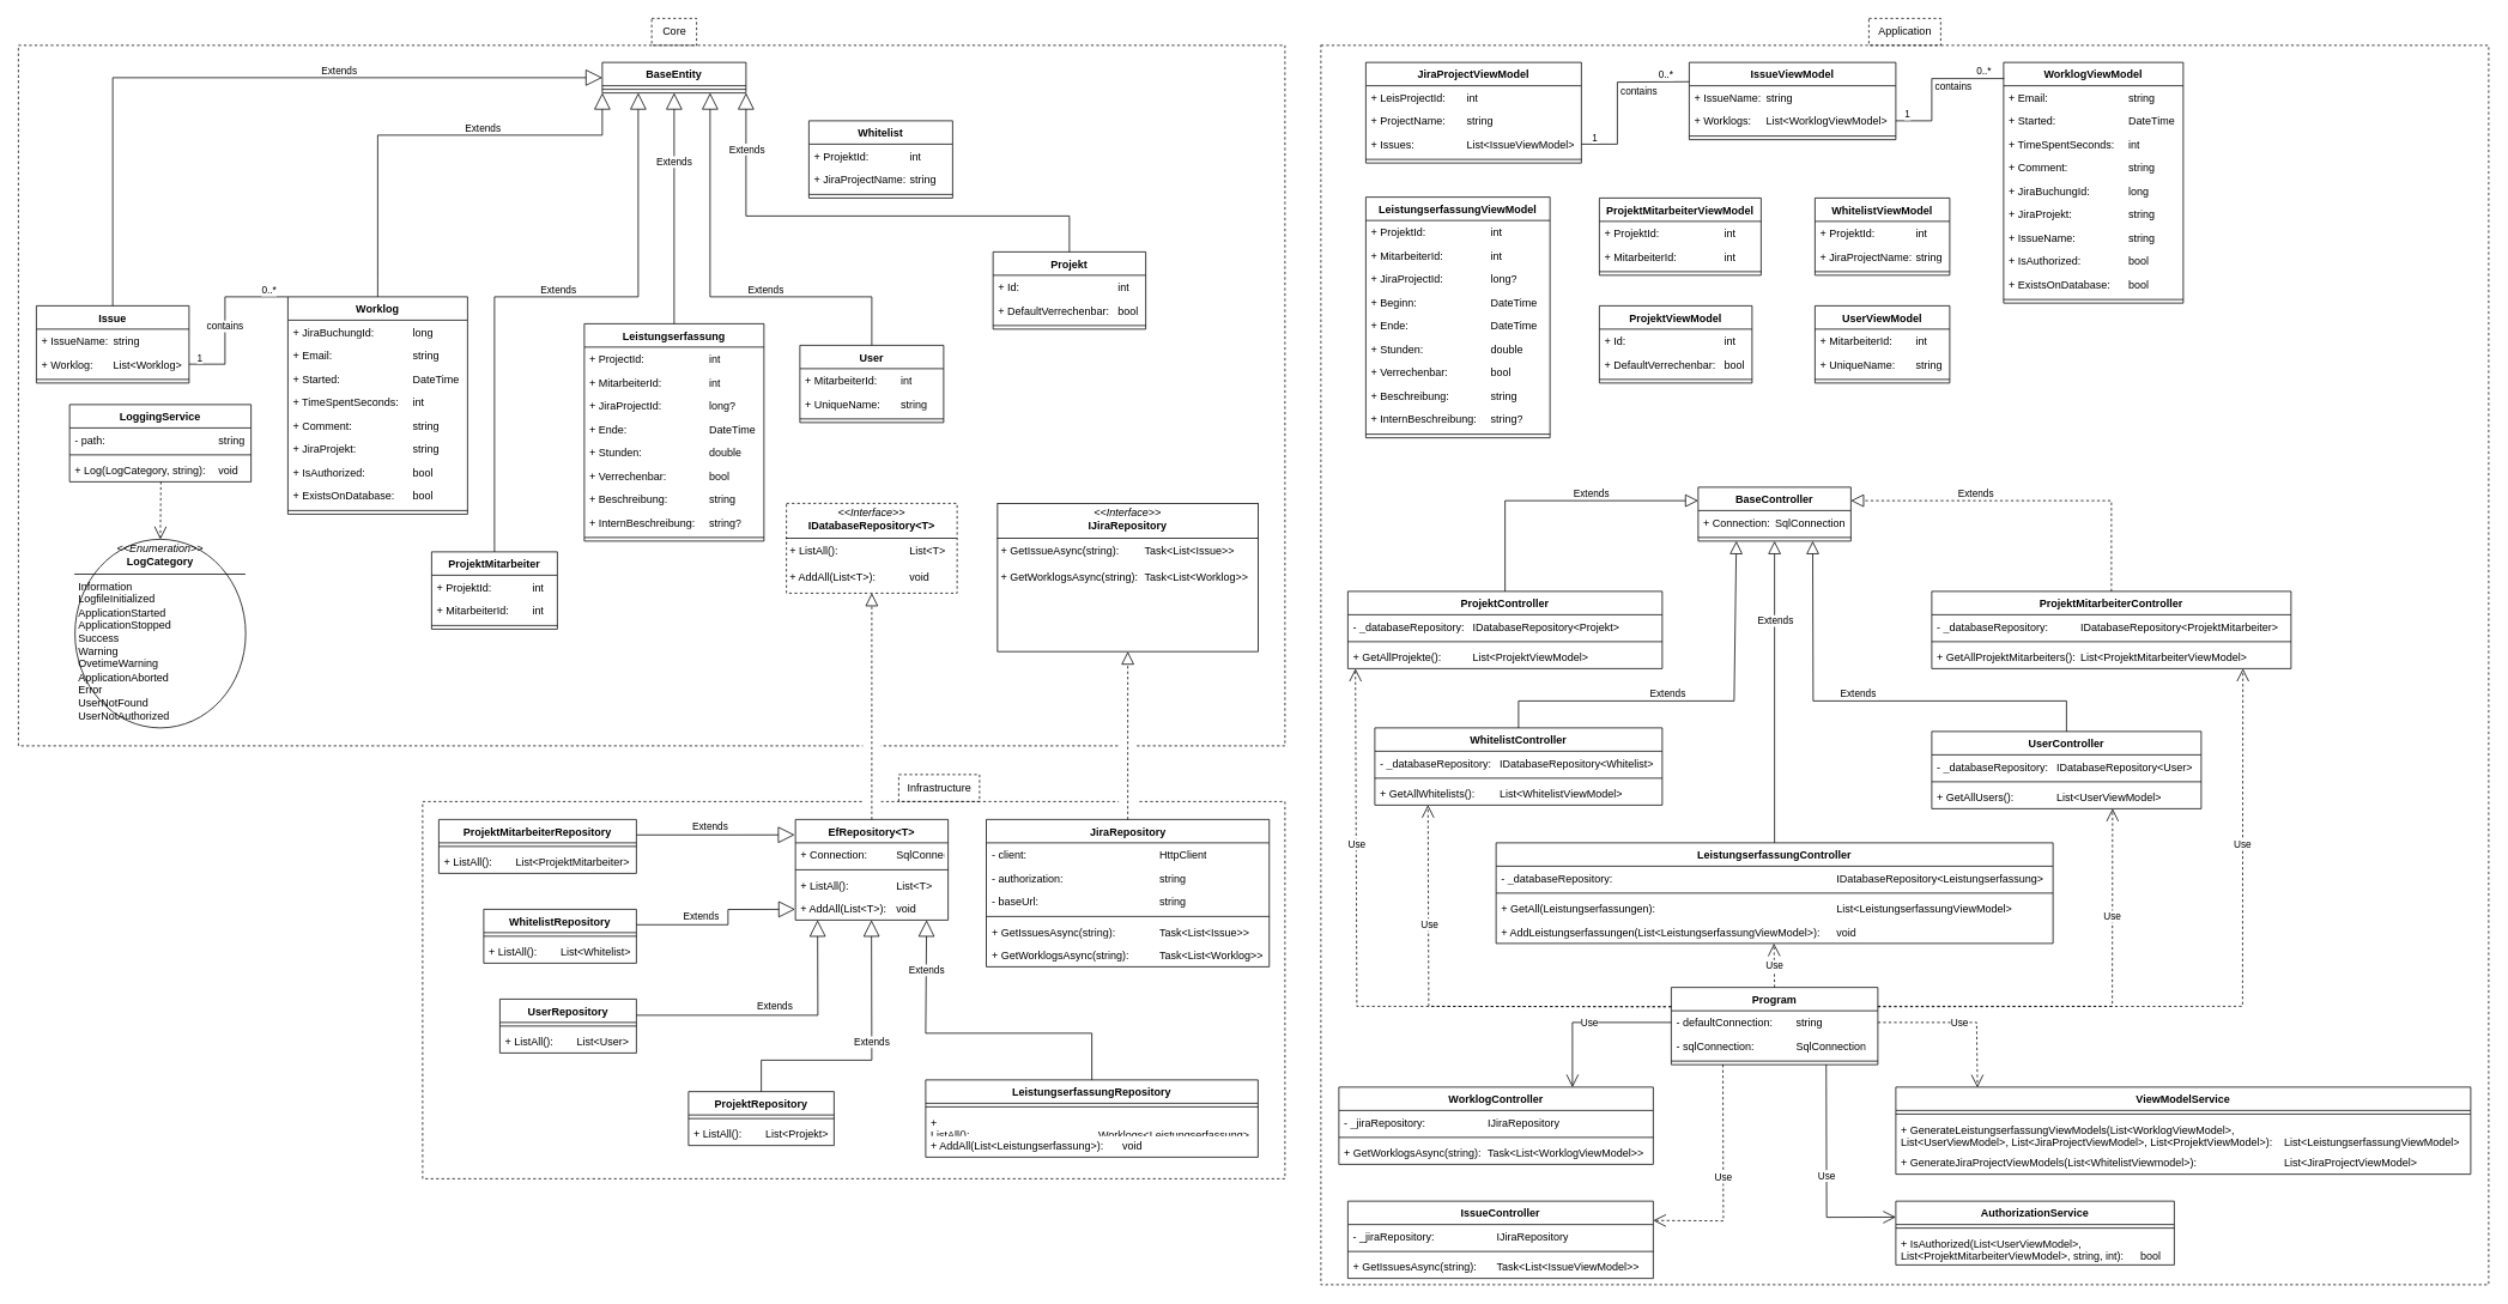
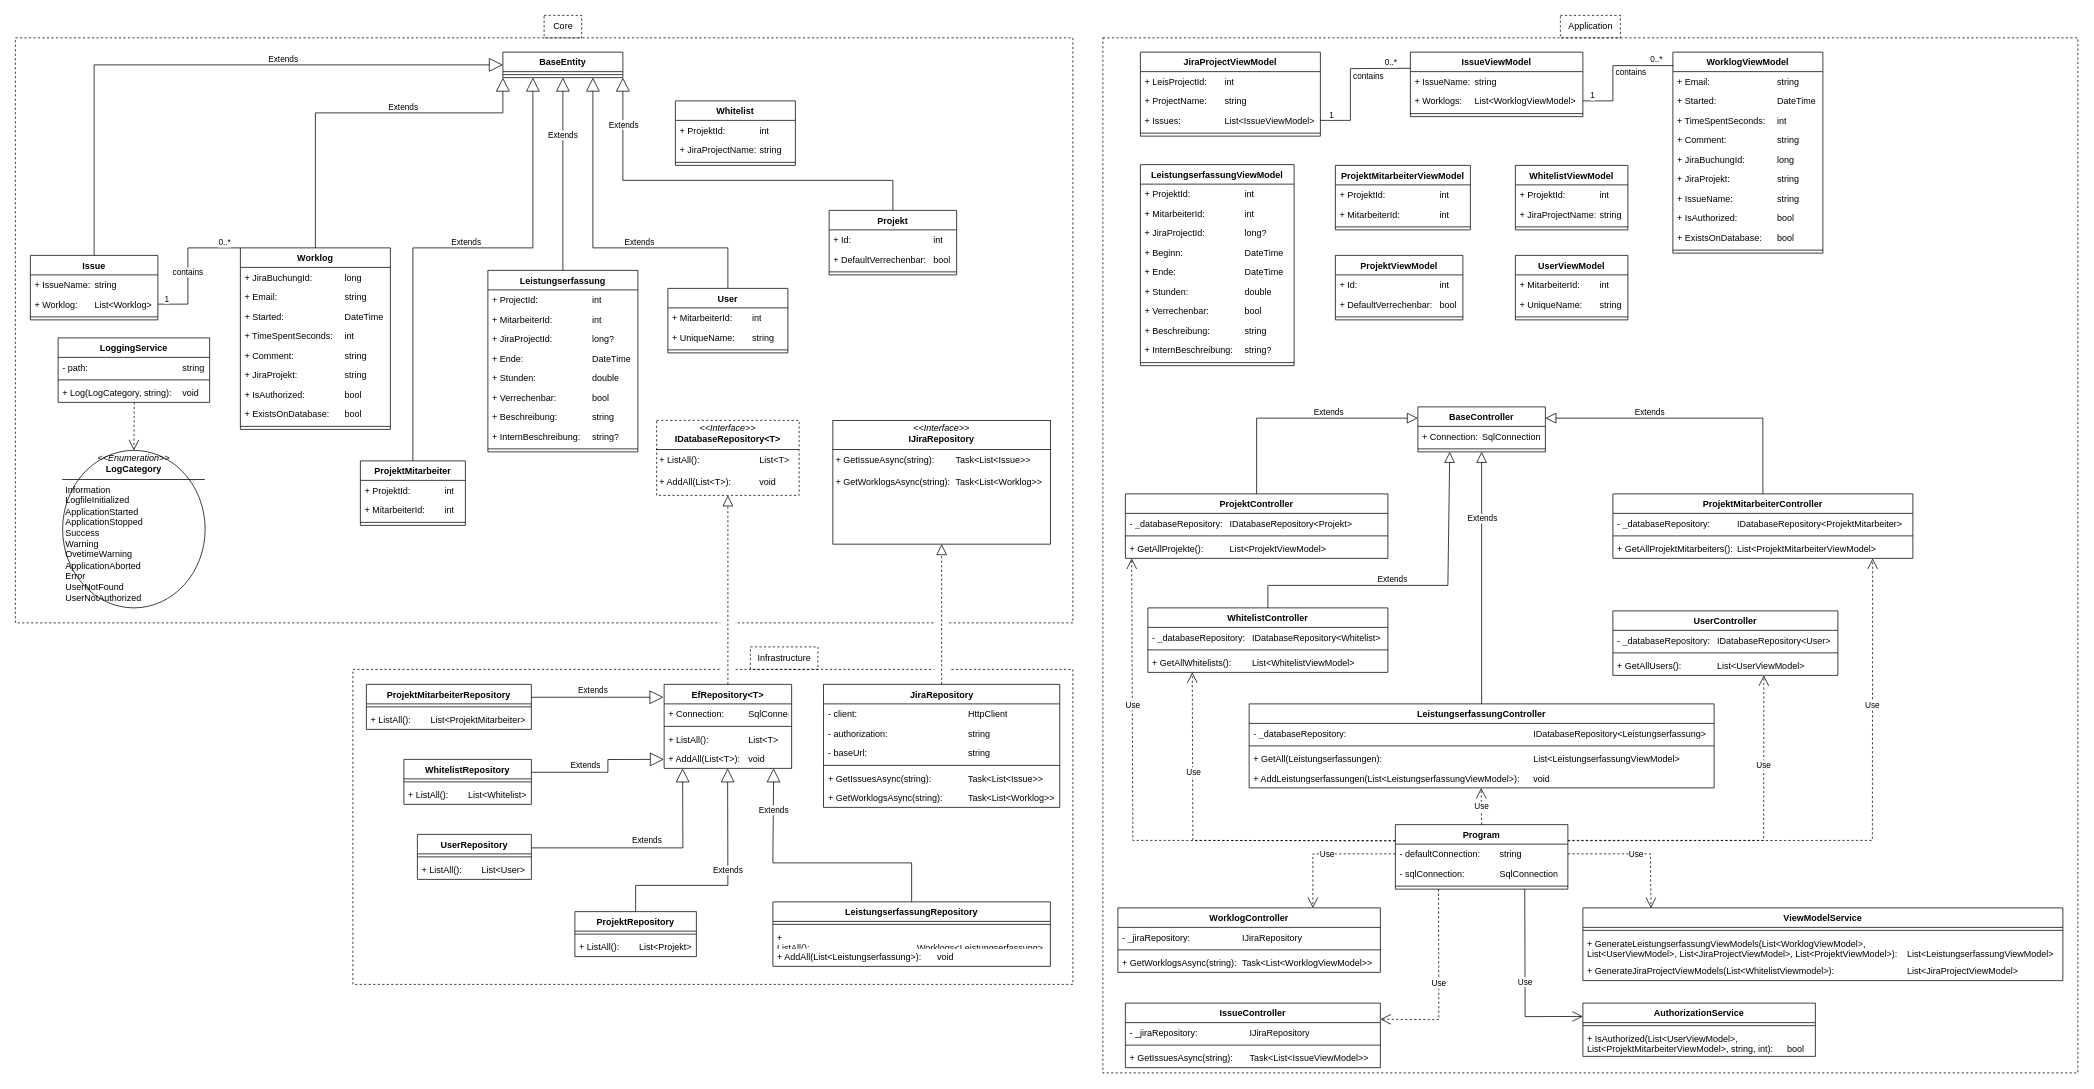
- <mxCell id="203" value="" style="endArrow=block;endFill=0;endSize=12;html=1;rounded=0;entryX=1;entryY=0.25;entryDx=0;entryDy=0;exitX=0.5;exitY=0;exitDx=0;exitDy=0;dashed=1;" parent="1" source="187" target="165" edge="1"><mxGeometry width="160" relative="1" as="geometry"><mxPoint x="1685" y="668" as="sourcePoint" /><mxPoint x="1900" y="567" as="targetPoint" /><Array as="points"><mxPoint x="2350" y="557" /></Array></mxGeometry></mxCell>
+ <mxCell id="203" value="" style="endArrow=block;endFill=0;endSize=12;html=1;rounded=0;entryX=1;entryY=0.25;entryDx=0;entryDy=0;exitX=0.5;exitY=0;exitDx=0;exitDy=0;" parent="1" source="187" target="165" edge="1"><mxGeometry width="160" relative="1" as="geometry"><mxPoint x="1685" y="668" as="sourcePoint" /><mxPoint x="1900" y="567" as="targetPoint" /><Array as="points"><mxPoint x="2350" y="557" /></Array></mxGeometry></mxCell>
- <mxCell id="201" value="" style="endArrow=block;endFill=0;endSize=12;html=1;rounded=0;entryX=0.75;entryY=1;entryDx=0;entryDy=0;exitX=0.5;exitY=0;exitDx=0;exitDy=0;" parent="1" source="191" target="165" edge="1"><mxGeometry width="160" relative="1" as="geometry"><mxPoint x="1700" y="820" as="sourcePoint" /><mxPoint x="1943" y="612" as="targetPoint" /><Array as="points"><mxPoint x="2300" y="780" /><mxPoint x="2018" y="780" /></Array></mxGeometry></mxCell>
- <mxCell id="202" value="Extends" style="edgeLabel;html=1;align=center;verticalAlign=middle;resizable=0;points=[];" parent="201" vertex="1" connectable="0"><mxGeometry x="0.082" y="-2" relative="1" as="geometry"><mxPoint y="-7" as="offset" /></mxGeometry></mxCell>
- <mxCell id="219" value="Use" style="endArrow=open;endSize=12;dashed=0;html=1;rounded=0;entryX=0.743;entryY=0.002;entryDx=0;entryDy=0;exitX=0;exitY=0.5;exitDx=0;exitDy=0;entryPerimeter=0;" parent="1" source="162" target="175" edge="1"><mxGeometry width="160" relative="1" as="geometry"><mxPoint x="1860" y="1120" as="sourcePoint" /><mxPoint x="1950" y="1240" as="targetPoint" /><Array as="points"><mxPoint x="1750" y="1138" /></Array></mxGeometry></mxCell>
+ <mxCell id="219" value="Use" style="endArrow=open;endSize=12;dashed=1;html=1;rounded=0;entryX=0.743;entryY=0.002;entryDx=0;entryDy=0;exitX=0;exitY=0.5;exitDx=0;exitDy=0;entryPerimeter=0;" parent="1" source="162" target="175" edge="1"><mxGeometry width="160" relative="1" as="geometry"><mxPoint x="1860" y="1120" as="sourcePoint" /><mxPoint x="1950" y="1240" as="targetPoint" /><Array as="points"><mxPoint x="1750" y="1138" /></Array></mxGeometry></mxCell>
